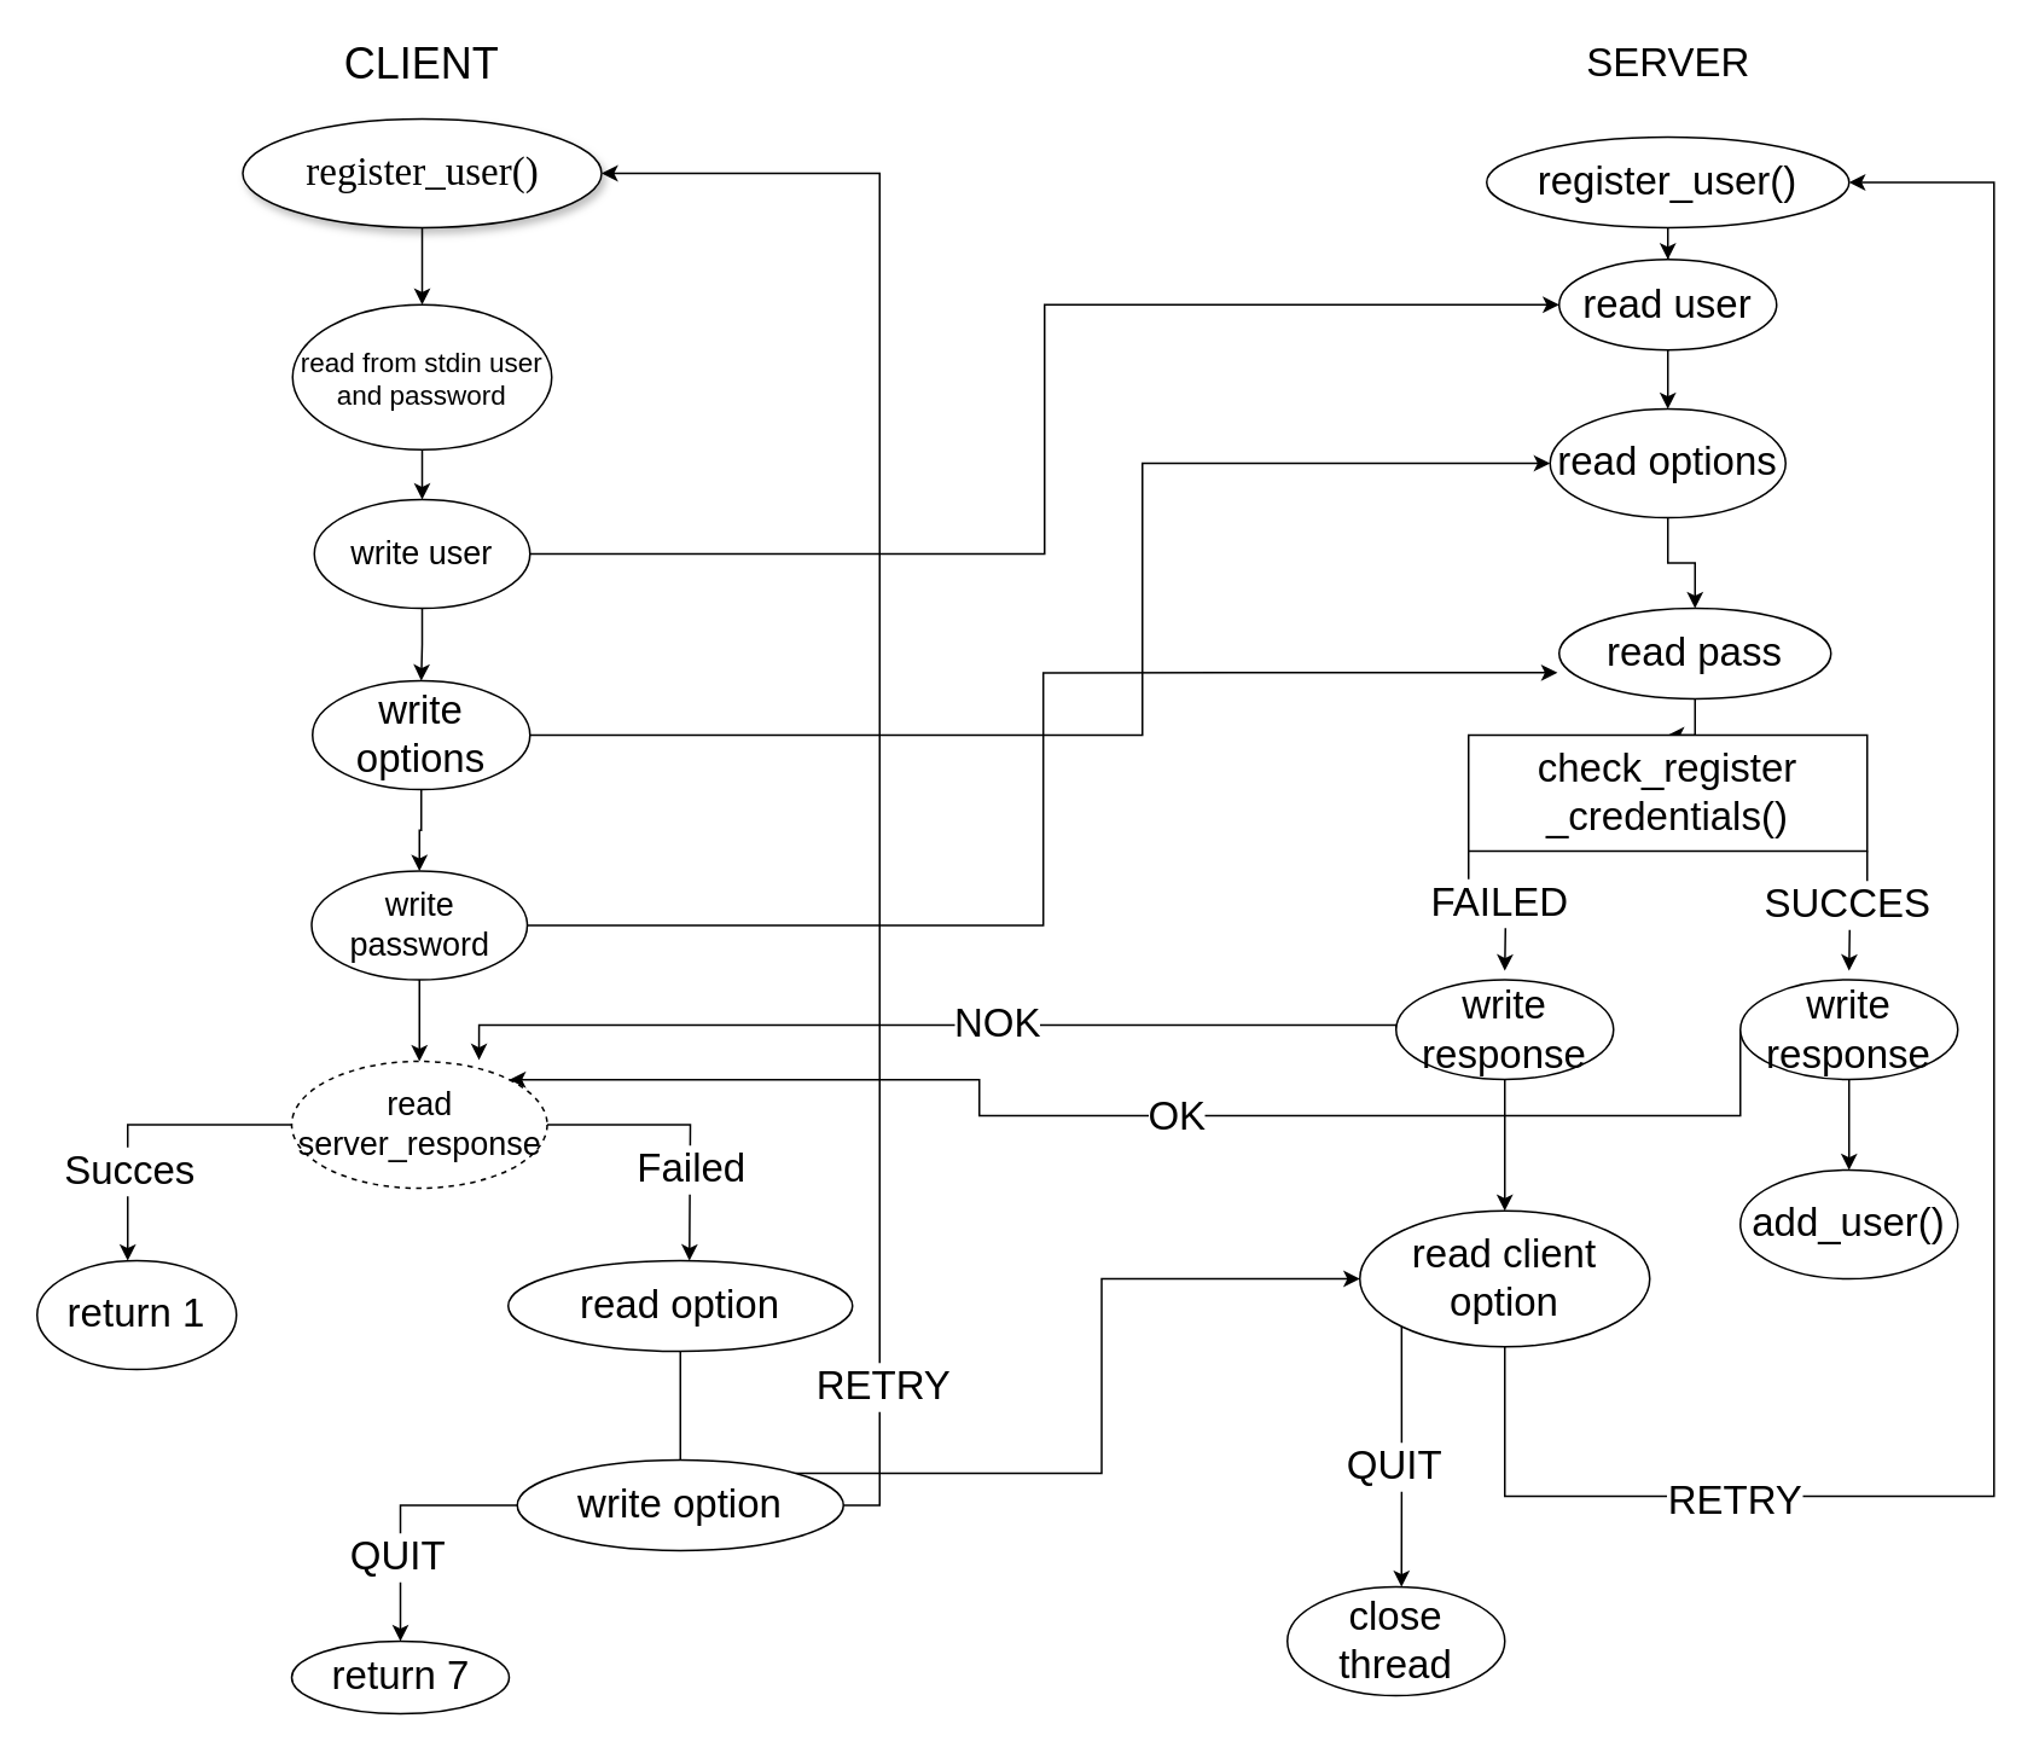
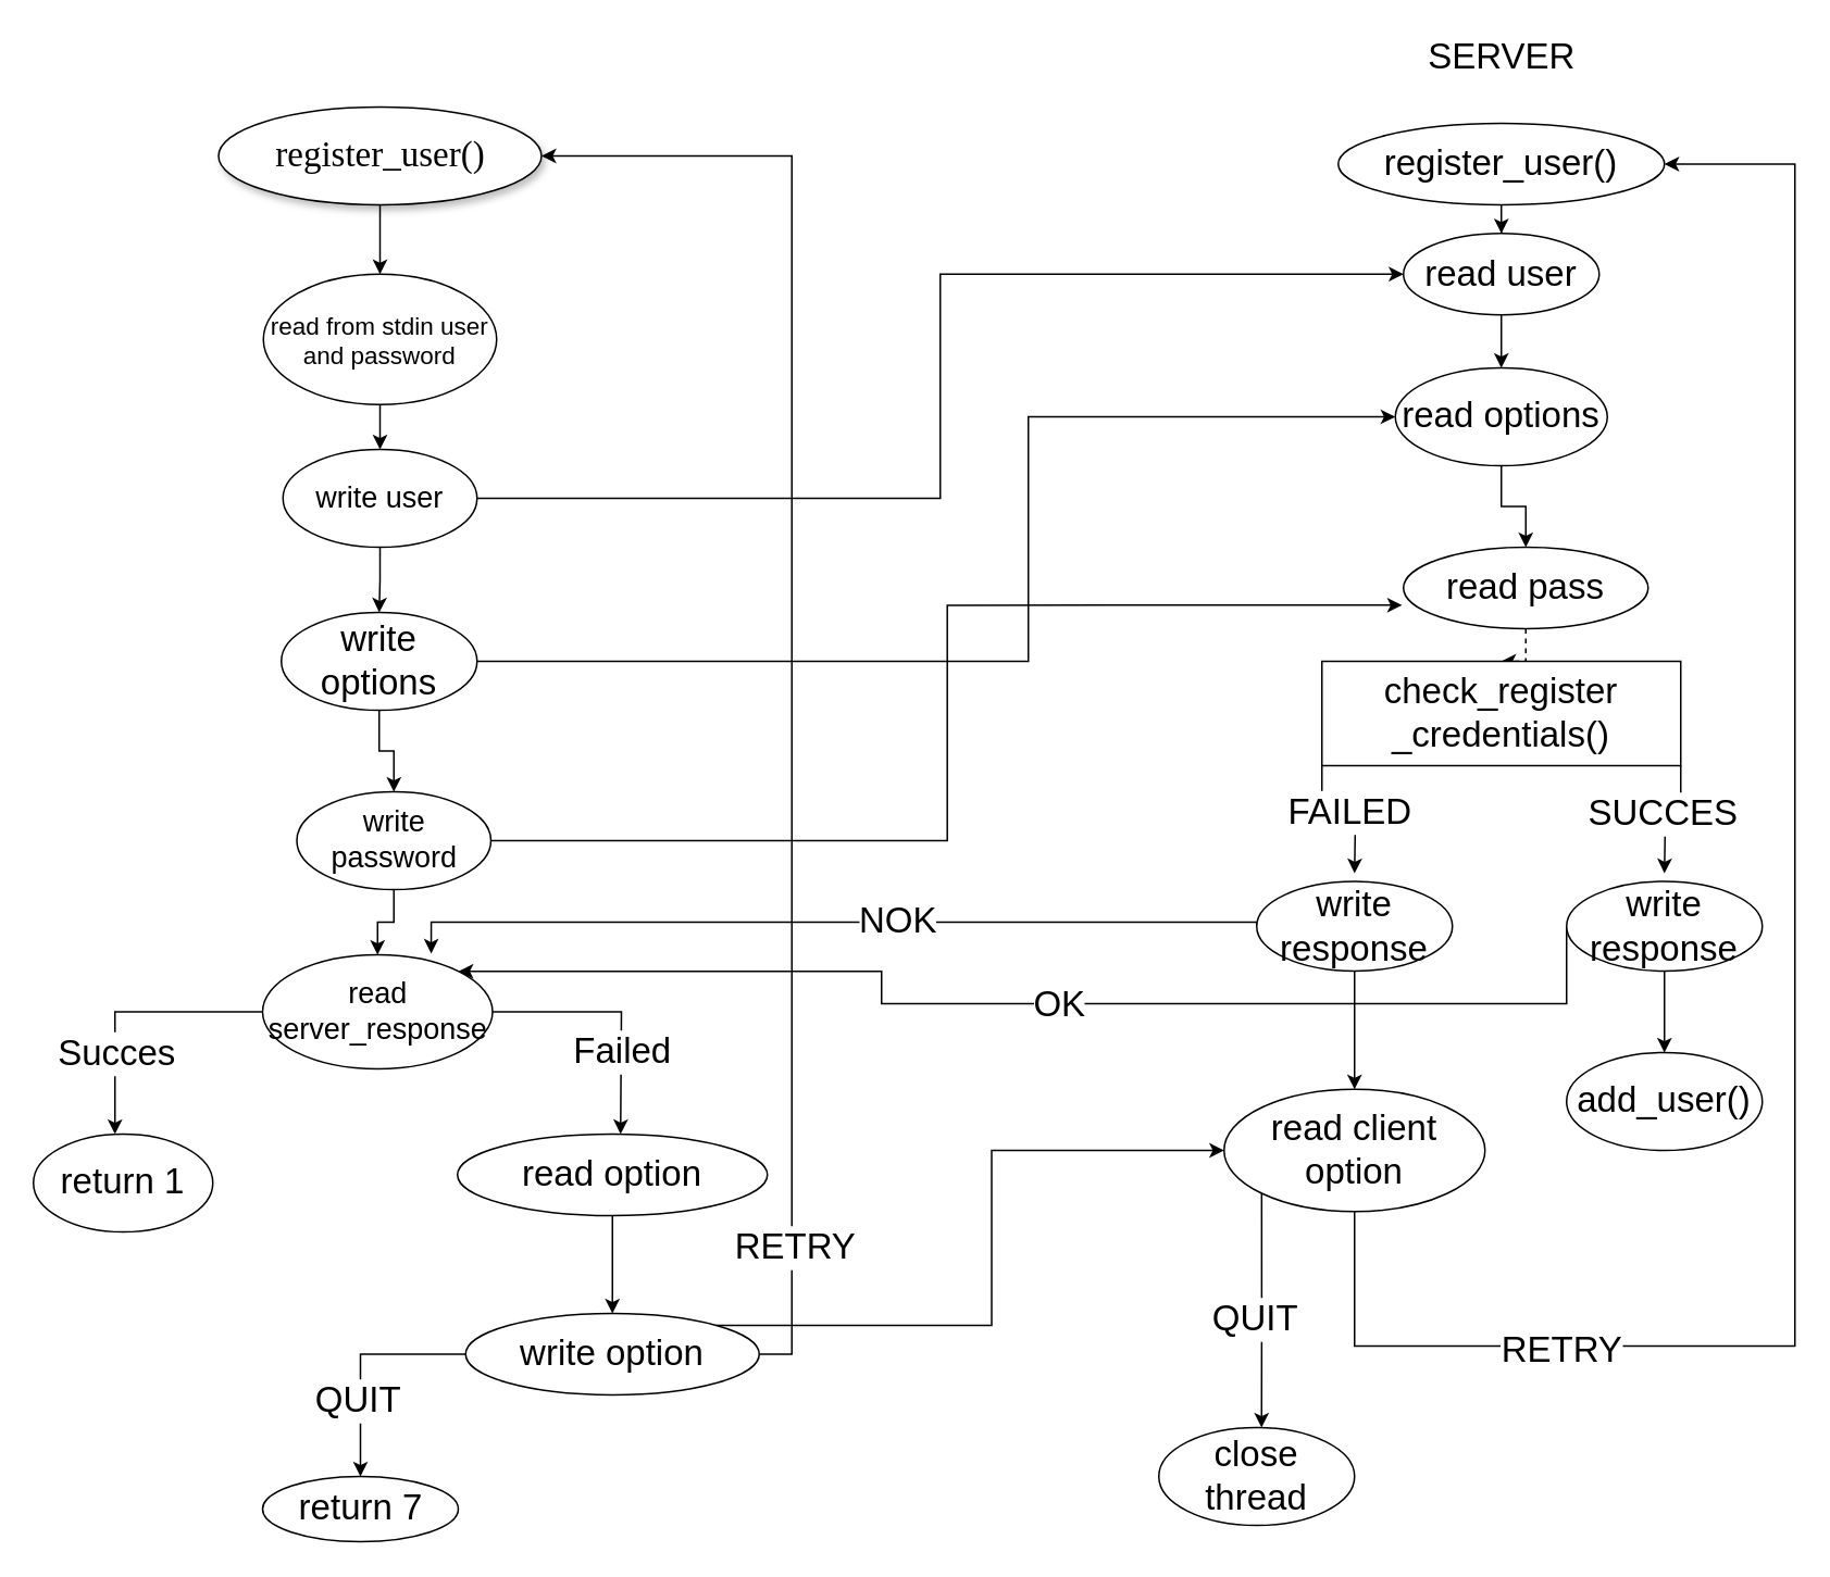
- <mxCell id="2" value="&lt;font style=&quot;font-size: 24px&quot;&gt;CLIENT&lt;/font&gt;" style="text;html=1;align=center;verticalAlign=middle;resizable=0;points=[];;autosize=1;" vertex="1" parent="1"><mxGeometry x="181.5" y="25" width="100" height="20" as="geometry" /></mxCell>
- <mxCell id="34" value="" style="edgeStyle=orthogonalEdgeStyle;rounded=0;orthogonalLoop=1;jettySize=auto;html=1;fontSize=22;" edge="1" parent="1" source="35" target="38"><mxGeometry relative="1" as="geometry" /></mxCell>
+ <mxCell id="34" value="" style="edgeStyle=orthogonalEdgeStyle;rounded=0;orthogonalLoop=1;jettySize=auto;html=1;fontSize=22;dashed=1;" edge="1" parent="1" source="35" target="38"><mxGeometry relative="1" as="geometry" /></mxCell>
- <mxCell id="12" value="&lt;span style=&quot;font-size: 18px&quot;&gt;write password&lt;br&gt;&lt;/span&gt;" style="ellipse;whiteSpace=wrap;html=1;" vertex="1" parent="1"><mxGeometry x="171.5" y="480" width="119" height="60" as="geometry" /></mxCell>
+ <mxCell id="12" value="&lt;span style=&quot;font-size: 18px&quot;&gt;write password&lt;br&gt;&lt;/span&gt;" style="ellipse;whiteSpace=wrap;html=1;" vertex="1" parent="1"><mxGeometry x="181.5" y="485" width="119" height="60" as="geometry" /></mxCell>
- <mxCell id="17" value="&lt;span style=&quot;font-size: 18px&quot;&gt;read server_response&lt;br&gt;&lt;/span&gt;" style="ellipse;whiteSpace=wrap;html=1;dashed=1;" vertex="1" parent="1"><mxGeometry x="160.5" y="585" width="141" height="70" as="geometry" /></mxCell>
+ <mxCell id="17" value="&lt;span style=&quot;font-size: 18px&quot;&gt;read server_response&lt;br&gt;&lt;/span&gt;" style="ellipse;whiteSpace=wrap;html=1;" vertex="1" parent="1"><mxGeometry x="160.5" y="585" width="141" height="70" as="geometry" /></mxCell>
- <mxCell id="19" value="" style="edgeStyle=orthogonalEdgeStyle;rounded=0;orthogonalLoop=1;jettySize=auto;html=1;fontSize=22;endArrow=none;" edge="1" parent="1" source="20" target="24"><mxGeometry relative="1" as="geometry" /></mxCell>
+ <mxCell id="19" value="" style="edgeStyle=orthogonalEdgeStyle;rounded=0;orthogonalLoop=1;jettySize=auto;html=1;fontSize=22;" edge="1" parent="1" source="20" target="24"><mxGeometry relative="1" as="geometry" /></mxCell>
